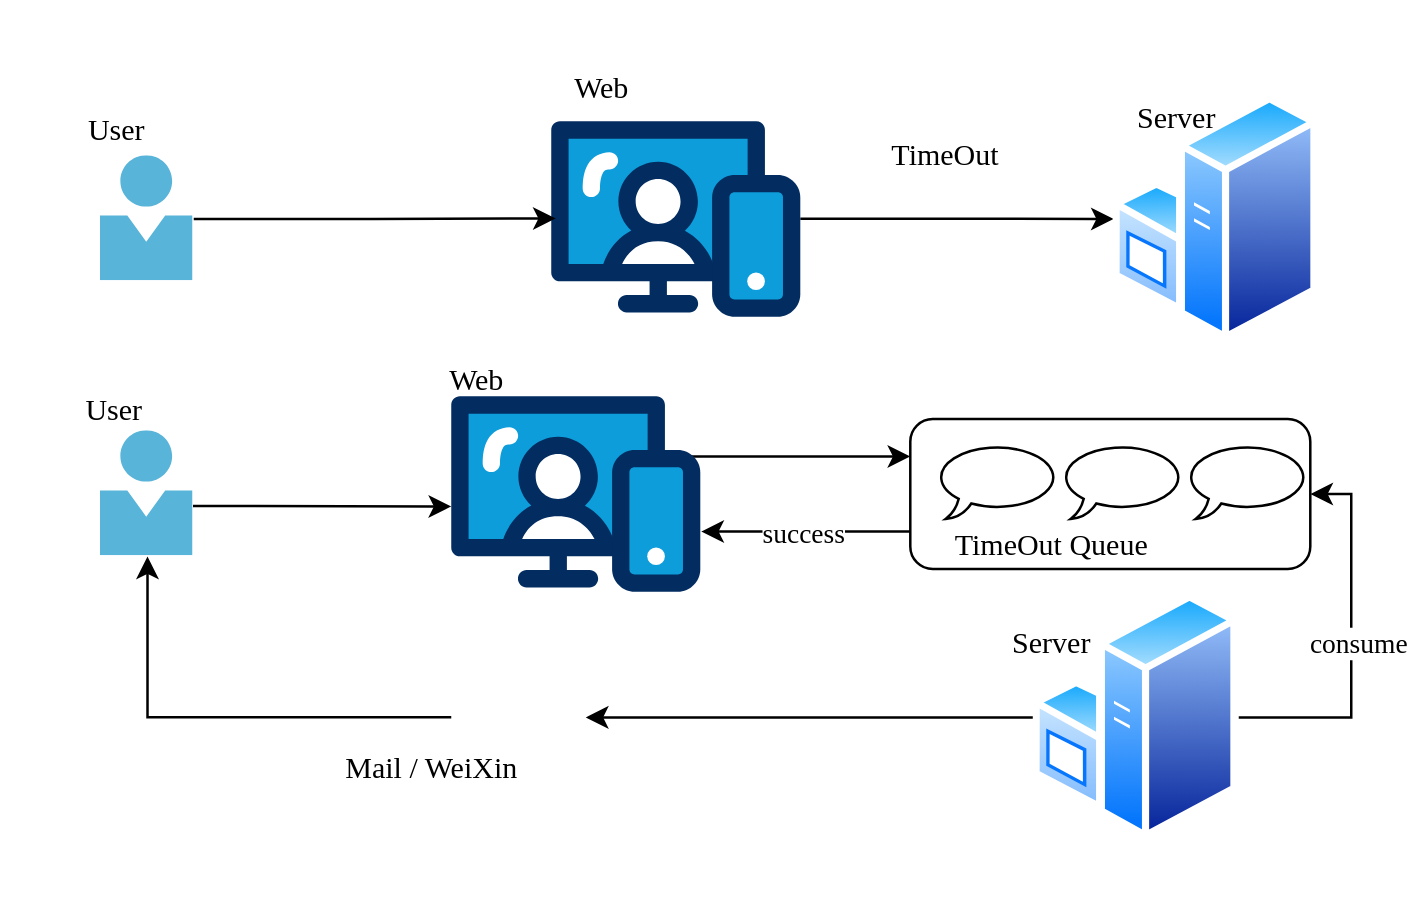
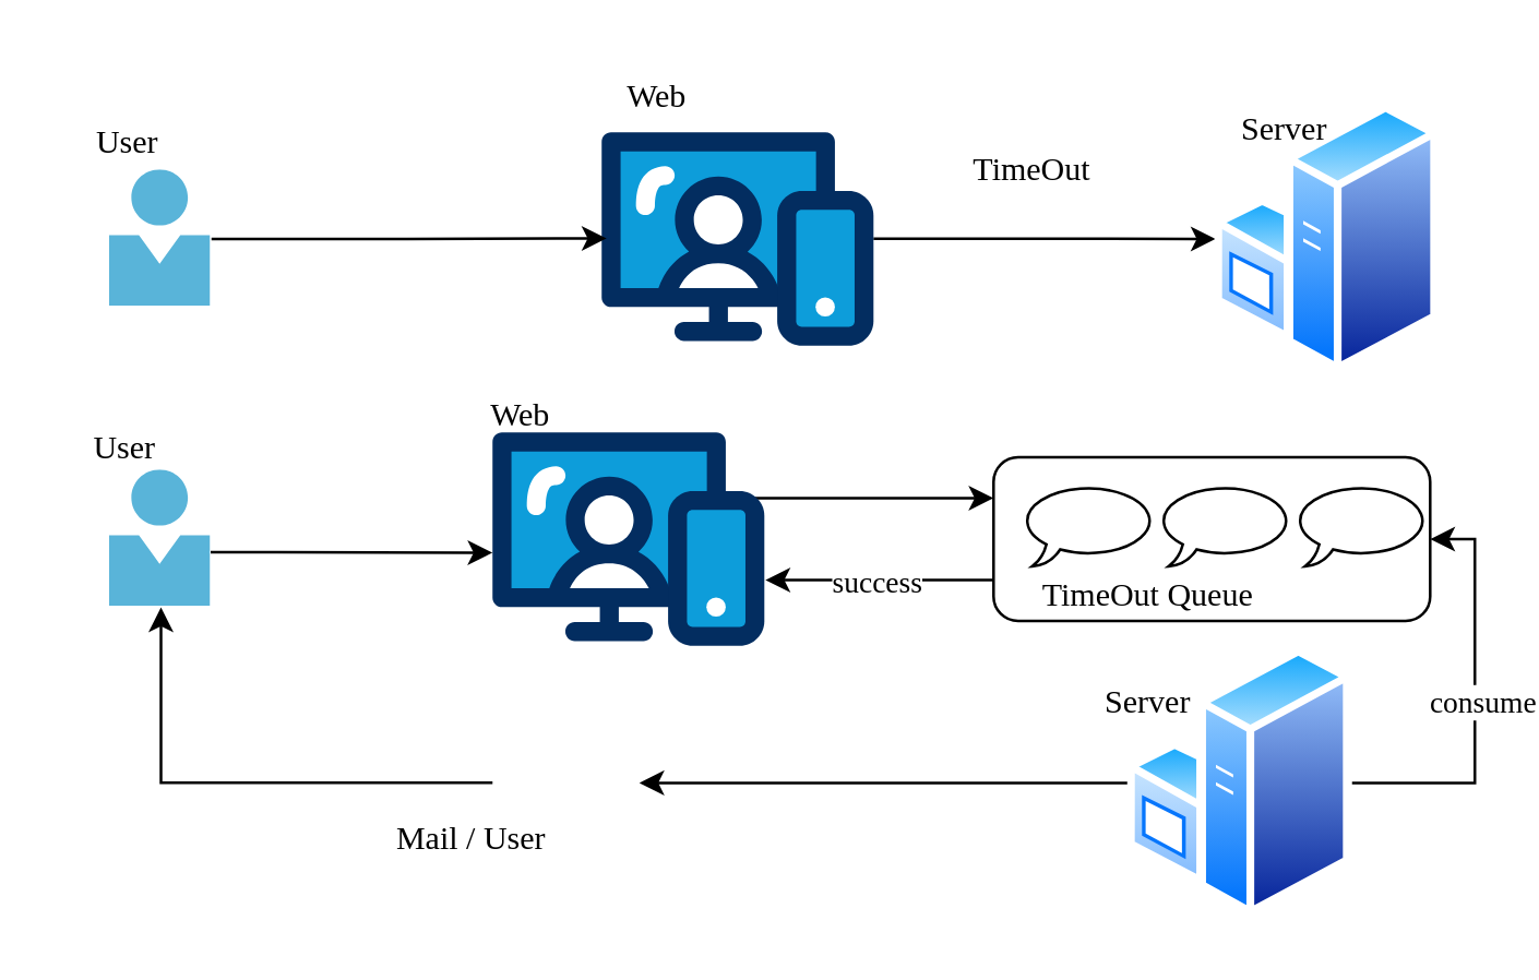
- <mxCell id="31" value="Mail / WeiXin" style="text;html=1;align=center;verticalAlign=middle;whiteSpace=wrap;rounded=0;fontFamily=Times New Roman;" vertex="1" parent="1"><mxGeometry x="130" y="292" width="85" height="30" as="geometry" /></mxCell>
+ <mxCell id="31" value="Mail / User" style="text;html=1;align=center;verticalAlign=middle;whiteSpace=wrap;rounded=0;fontFamily=Times New Roman;" vertex="1" parent="1"><mxGeometry x="130" y="292" width="85" height="30" as="geometry" /></mxCell>
